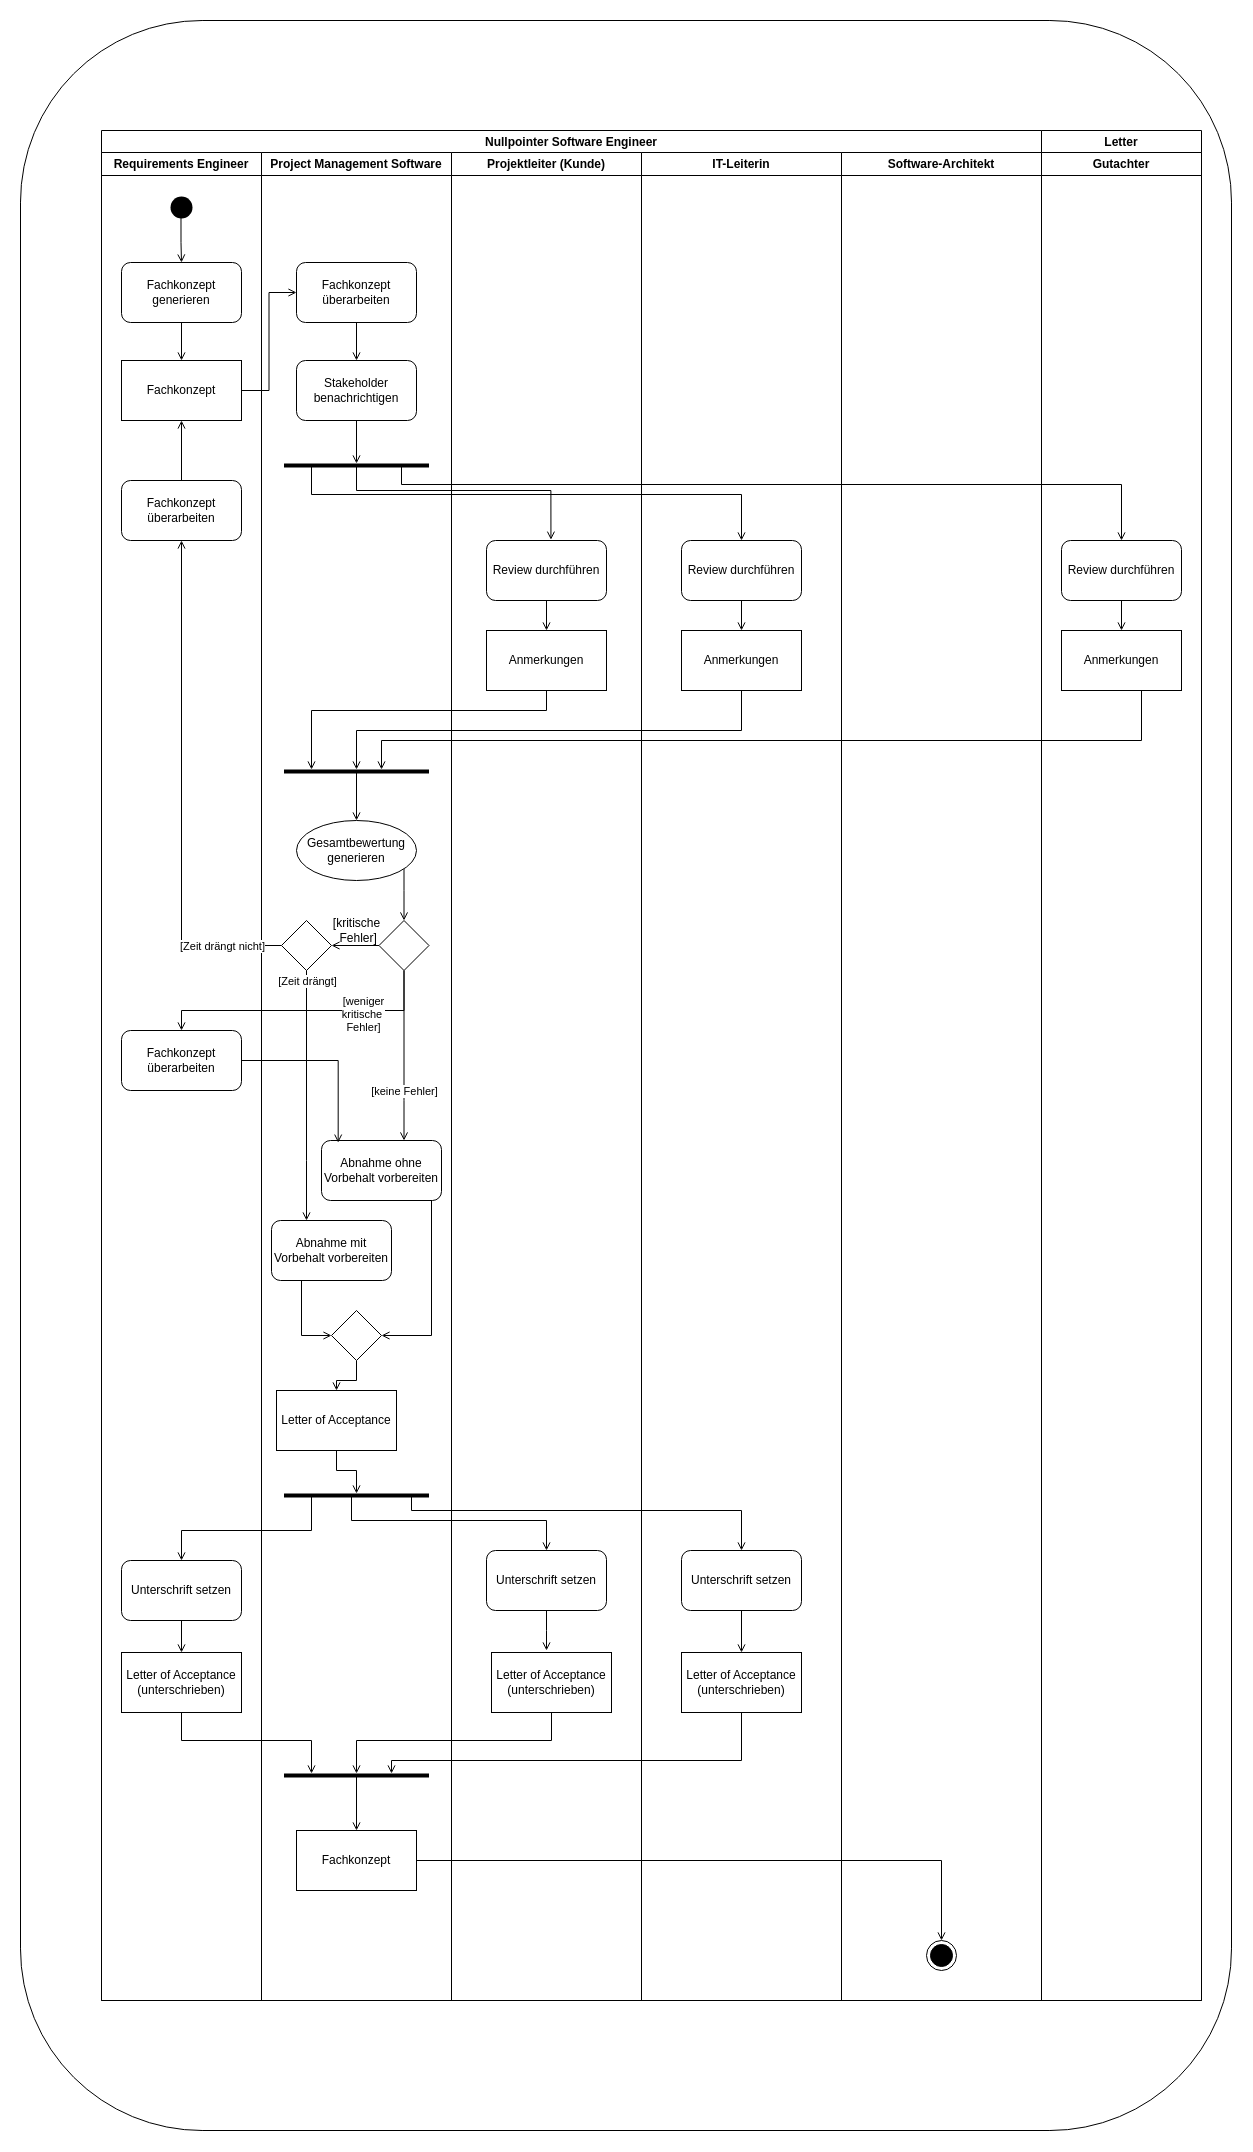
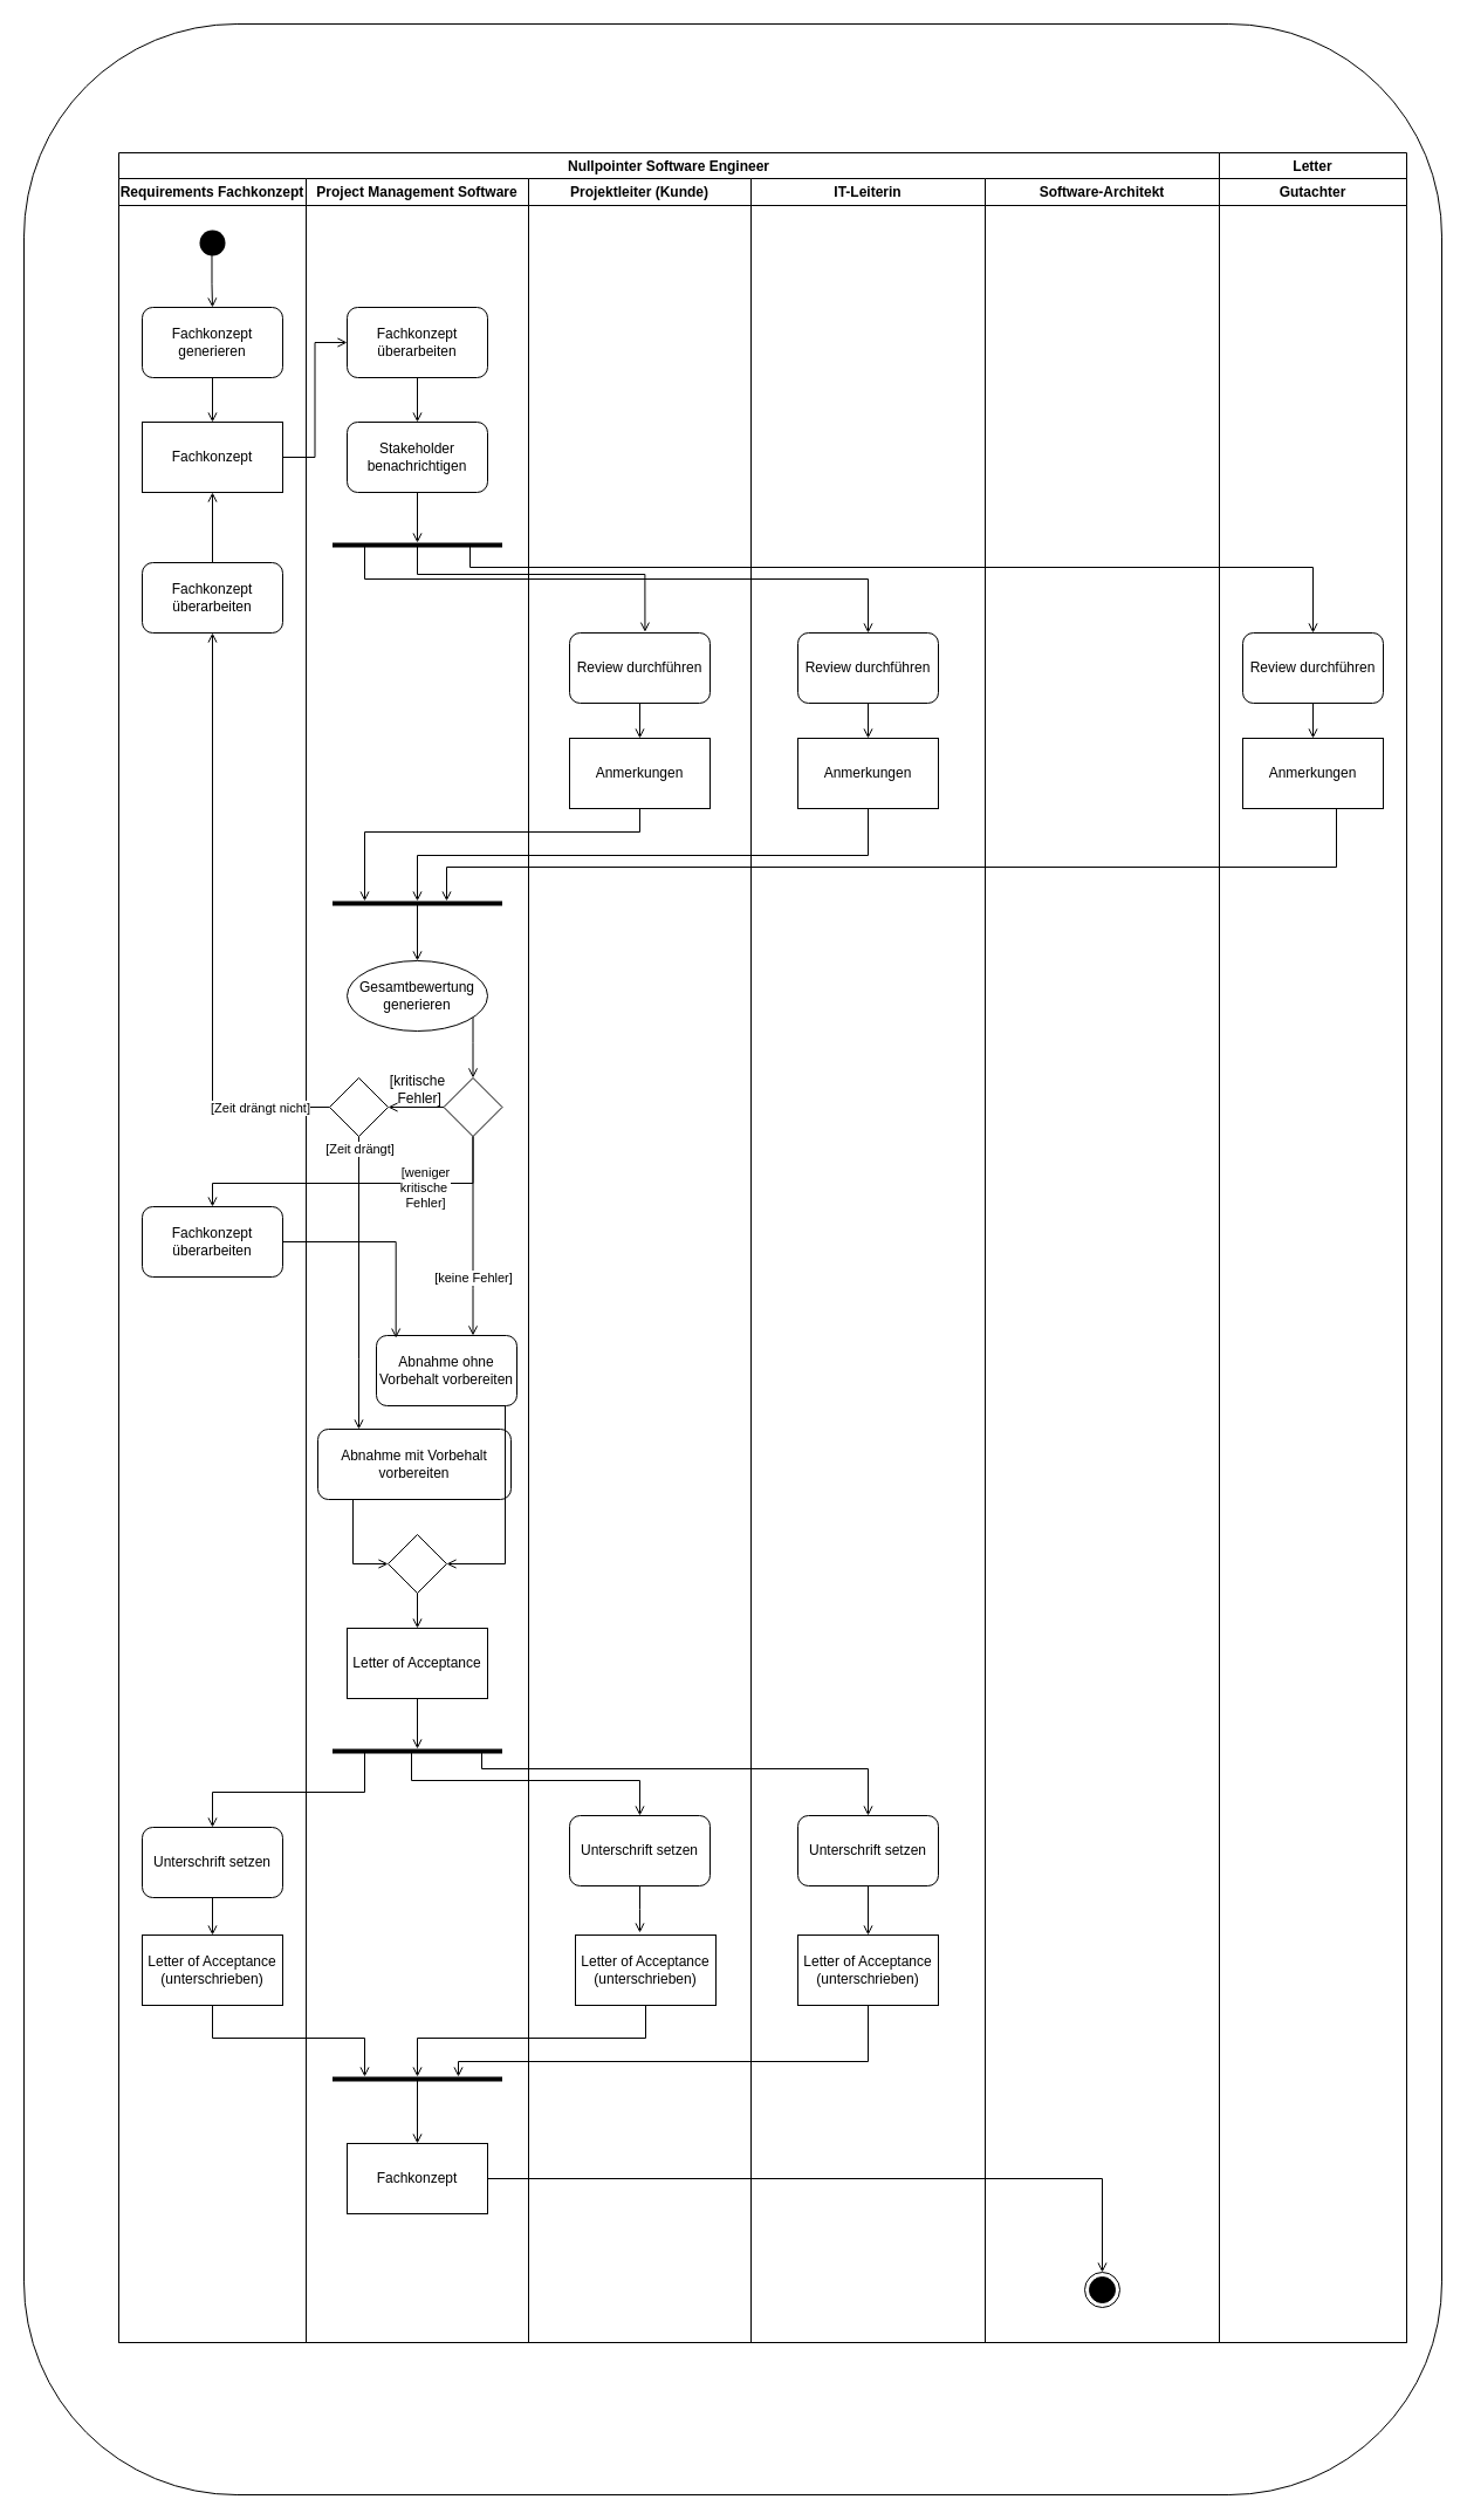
- <mxCell id="4" value="Requirements Engineer" style="swimlane;whiteSpace=wrap" parent="3" vertex="1"><mxGeometry y="22" width="160" height="1848" as="geometry" /></mxCell>
+ <mxCell id="4" value="Requirements Fachkonzept" style="swimlane;whiteSpace=wrap" parent="3" vertex="1"><mxGeometry y="22" width="160" height="1848" as="geometry" /></mxCell>
- <mxCell id="67" value="Abnahme mit Vorbehalt vorbereiten" style="rounded=1;whiteSpace=wrap;html=1;" vertex="1" parent="1"><mxGeometry x="271" y="1220" width="120" height="60" as="geometry" /></mxCell>
+ <mxCell id="67" value="Abnahme mit Vorbehalt vorbereiten" style="rounded=1;whiteSpace=wrap;html=1;" vertex="1" parent="1"><mxGeometry x="271" y="1220" width="165" height="60" as="geometry" /></mxCell>
- <mxCell id="78" value="Letter of Acceptance" style="rounded=0;whiteSpace=wrap;html=1;" vertex="1" parent="1"><mxGeometry x="276" y="1390" width="120" height="60" as="geometry" /></mxCell>
+ <mxCell id="78" value="Letter of Acceptance" style="rounded=0;whiteSpace=wrap;html=1;" vertex="1" parent="1"><mxGeometry x="296" y="1390" width="120" height="60" as="geometry" /></mxCell>
